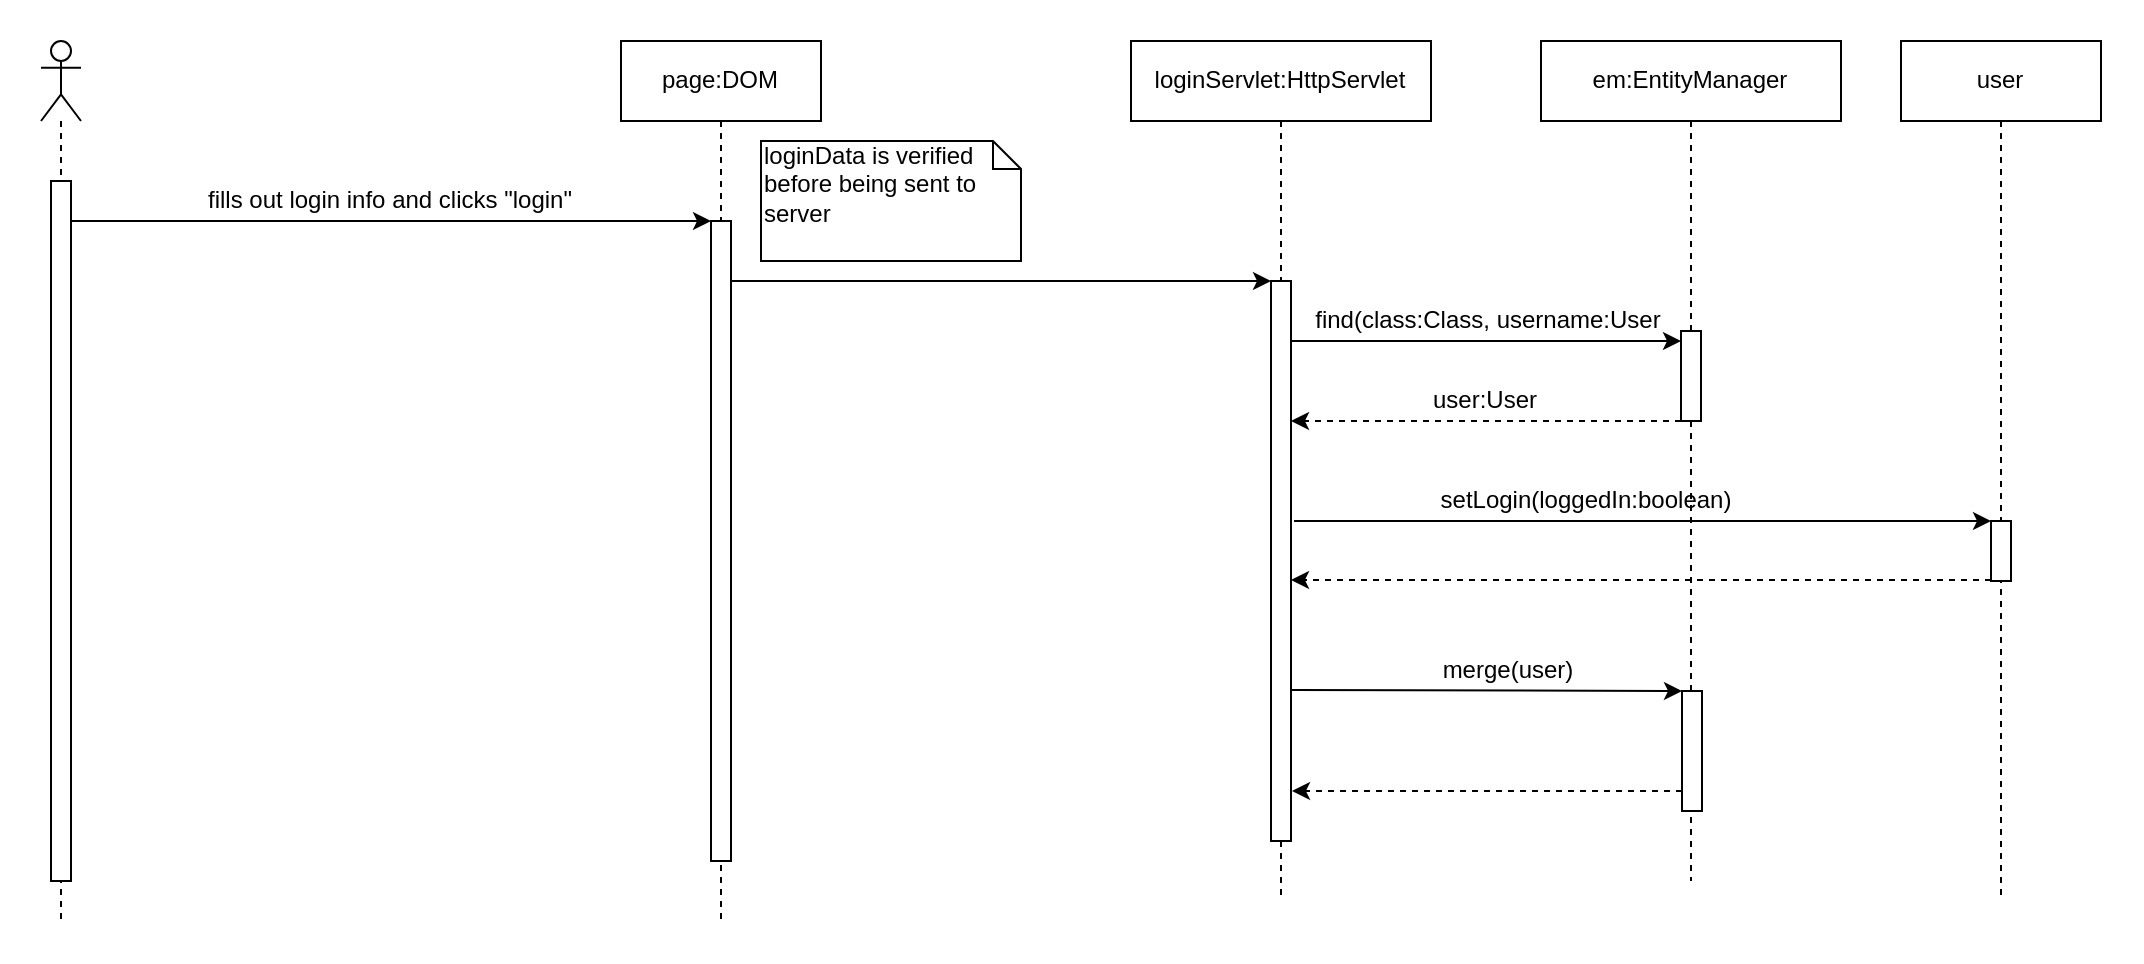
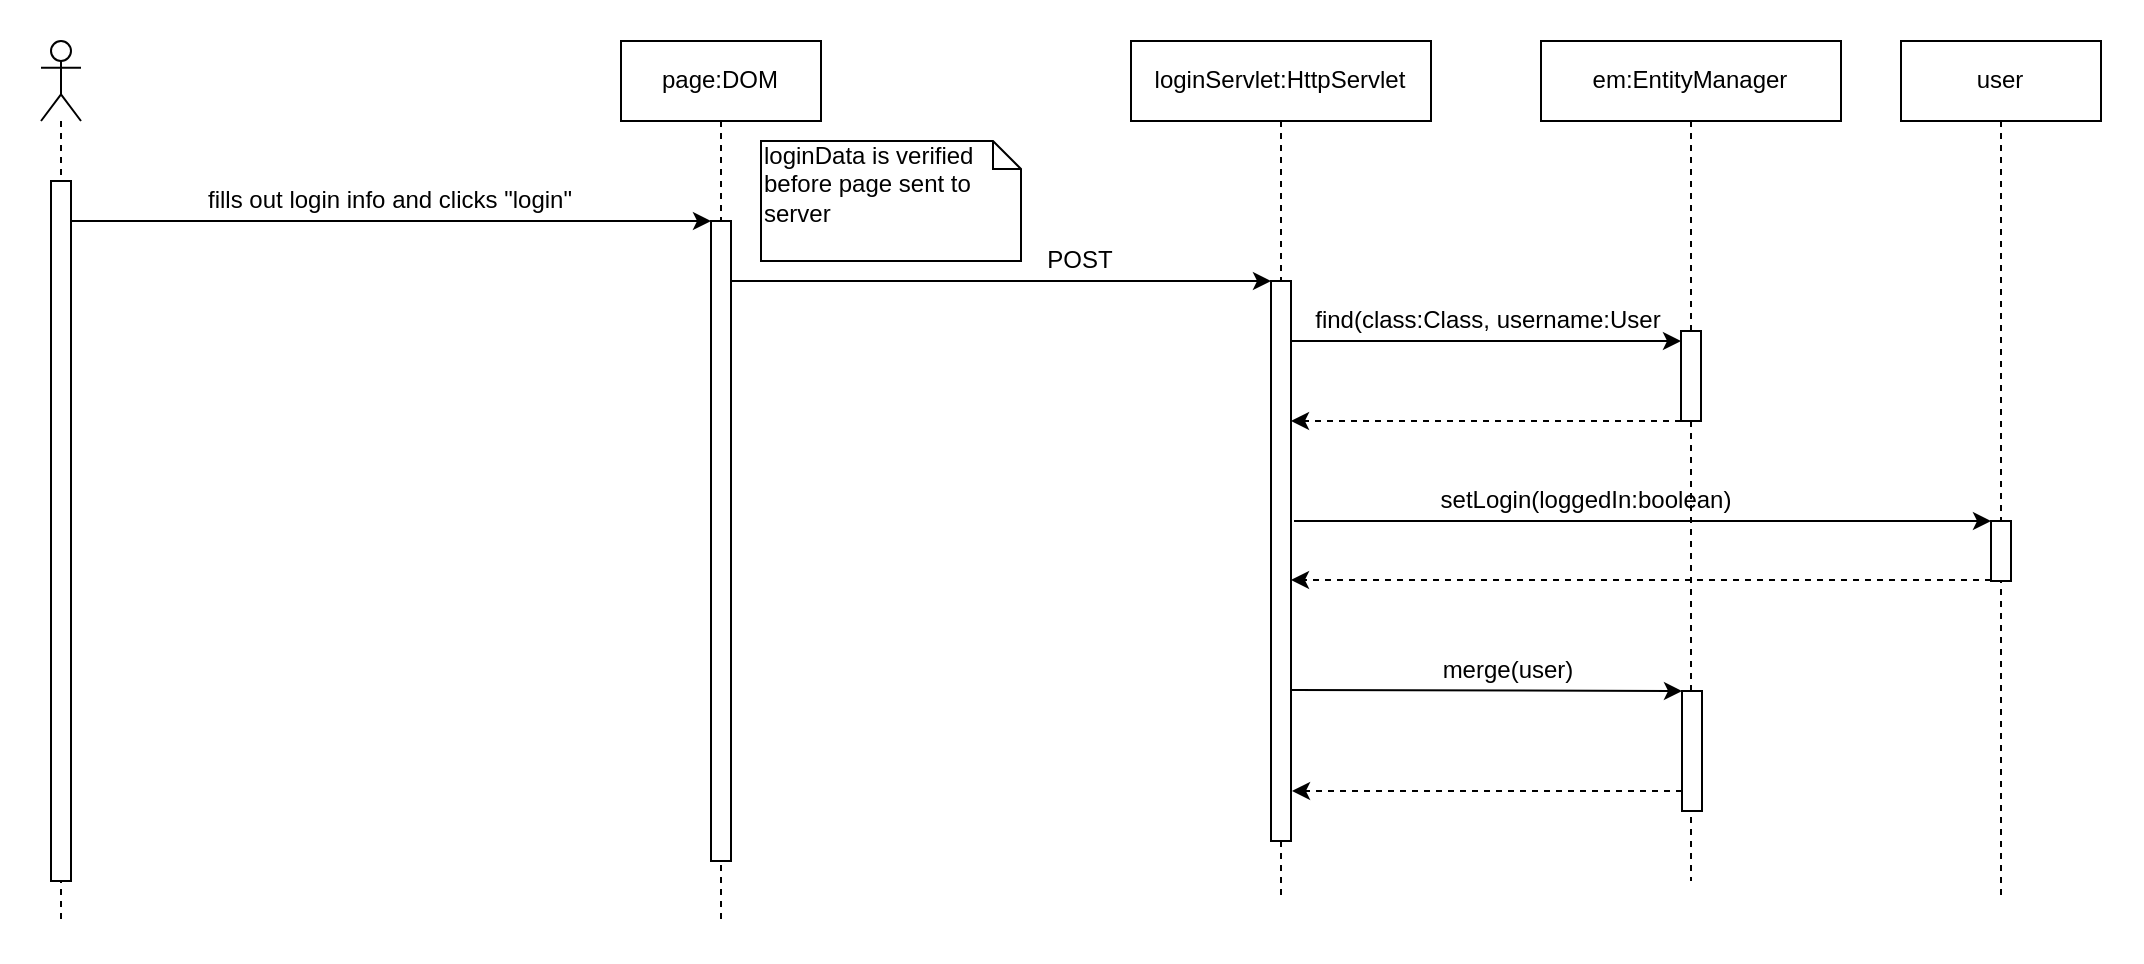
- <mxCell id="8" value="loginData is verified before being sent to server" style="shape=note;whiteSpace=wrap;html=1;size=14;verticalAlign=top;align=left;spacingTop=-6;" vertex="1" parent="1"><mxGeometry x="380" y="70" width="130" height="60" as="geometry" /></mxCell>
+ <mxCell id="8" value="loginData is verified before page sent to server" style="shape=note;whiteSpace=wrap;html=1;size=14;verticalAlign=top;align=left;spacingTop=-6;" vertex="1" parent="1"><mxGeometry x="380" y="70" width="130" height="60" as="geometry" /></mxCell>
+ <mxCell id="10" value="POST" style="text;html=1;strokeColor=none;fillColor=none;align=center;verticalAlign=middle;whiteSpace=wrap;rounded=0;" vertex="1" parent="1"><mxGeometry x="515" y="120" width="50" height="20" as="geometry" /></mxCell>
- <mxCell id="19" value="user:User" style="text;html=1;strokeColor=none;fillColor=none;align=center;verticalAlign=middle;whiteSpace=wrap;rounded=0;" vertex="1" parent="1"><mxGeometry x="720" y="190" width="45" height="20" as="geometry" /></mxCell>
